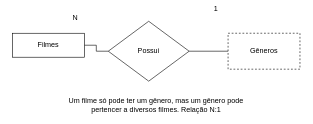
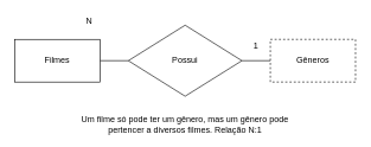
- <mxCell id="8" value="1" style="text;html=1;strokeColor=none;fillColor=none;align=center;verticalAlign=middle;whiteSpace=wrap;rounded=0;" vertex="1" parent="1"><mxGeometry x="340" y="5" width="40" height="20" as="geometry" /></mxCell>
+ <mxCell id="8" value="1" style="text;html=1;strokeColor=none;fillColor=none;align=center;verticalAlign=middle;whiteSpace=wrap;rounded=0;" vertex="1" parent="1"><mxGeometry x="340" y="55" width="40" height="20" as="geometry" /></mxCell>
- <mxCell id="3" value="Filmes" style="rounded=0;whiteSpace=wrap;html=1;" vertex="1" parent="1"><mxGeometry x="20" y="55" width="120" height="40" as="geometry" /></mxCell>
+ <mxCell id="3" value="Filmes" style="rounded=0;whiteSpace=wrap;html=1;" vertex="1" parent="1"><mxGeometry x="20" y="55" width="120" height="60" as="geometry" /></mxCell>
- <mxCell id="6" value="Possui" style="rhombus;whiteSpace=wrap;html=1;" vertex="1" parent="1"><mxGeometry x="180" y="35" width="135" height="100" as="geometry" /></mxCell>
+ <mxCell id="6" value="Possui" style="rhombus;whiteSpace=wrap;html=1;" vertex="1" parent="1"><mxGeometry x="180" y="35" width="160" height="100" as="geometry" /></mxCell>
